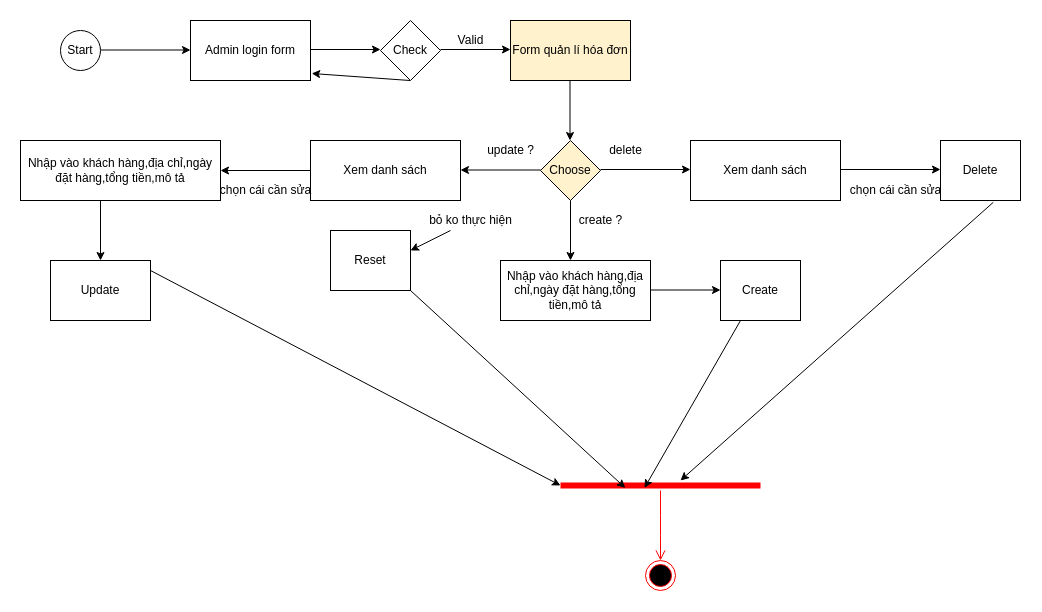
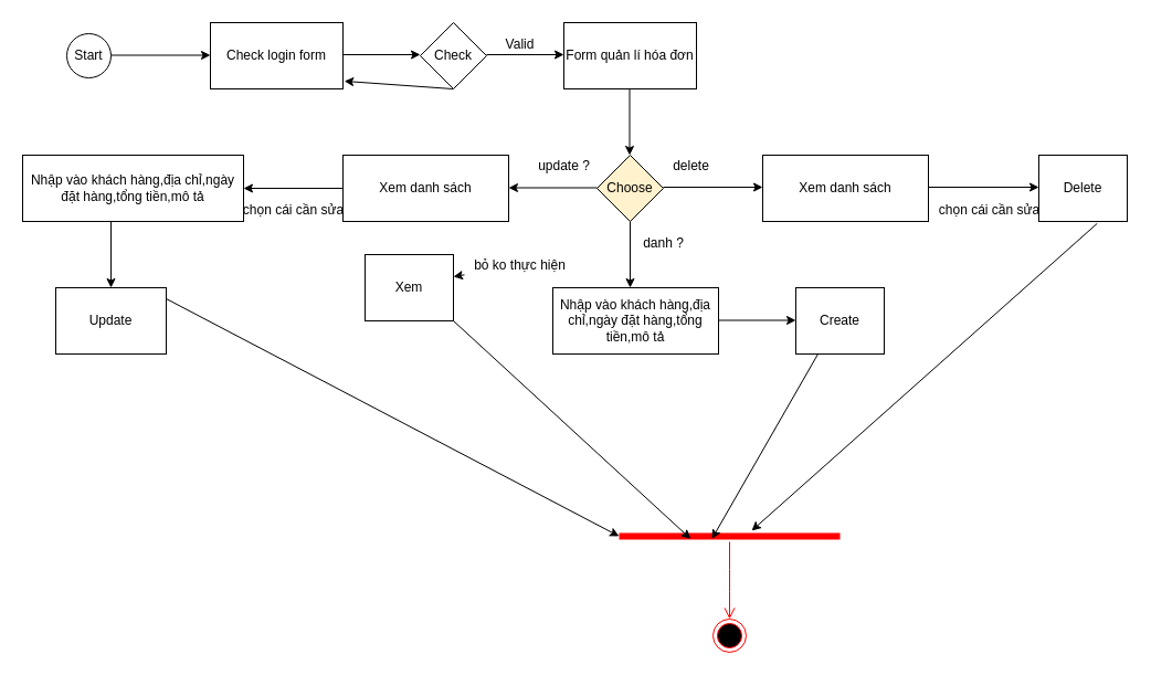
- <mxCell id="4" value="Admin login form" style="rounded=0;whiteSpace=wrap;html=1;" parent="1" vertex="1"><mxGeometry x="190" y="20" width="120" height="60" as="geometry" /></mxCell>
+ <mxCell id="4" value="Check login form" style="rounded=0;whiteSpace=wrap;html=1;" parent="1" vertex="1"><mxGeometry x="190" y="20" width="120" height="60" as="geometry" /></mxCell>
- <mxCell id="8" value="Form quản lí hóa đơn" style="rounded=0;whiteSpace=wrap;html=1;fillColor=#fff2cc;" parent="1" vertex="1"><mxGeometry x="510" y="20" width="120" height="60" as="geometry" /></mxCell>
+ <mxCell id="8" value="Form quản lí hóa đơn" style="rounded=0;whiteSpace=wrap;html=1;" parent="1" vertex="1"><mxGeometry x="510" y="20" width="120" height="60" as="geometry" /></mxCell>
- <mxCell id="37" value="bỏ ko thực hiện" style="text;html=1;align=center;verticalAlign=middle;resizable=0;points=[];;autosize=1;" parent="1" vertex="1"><mxGeometry x="420" y="210" width="100" height="20" as="geometry" /></mxCell>
+ <mxCell id="37" value="bỏ ko thực hiện" style="text;html=1;align=center;verticalAlign=middle;resizable=0;points=[];;autosize=1;" parent="1" vertex="1"><mxGeometry x="420" y="230" width="100" height="20" as="geometry" /></mxCell>
- <mxCell id="18" value="create ?" style="text;html=1;align=center;verticalAlign=middle;resizable=0;points=[];;autosize=1;" parent="1" vertex="1"><mxGeometry x="570" y="210" width="60" height="20" as="geometry" /></mxCell>
+ <mxCell id="18" value="danh ?" style="text;html=1;align=center;verticalAlign=middle;resizable=0;points=[];;autosize=1;" parent="1" vertex="1"><mxGeometry x="570" y="210" width="60" height="20" as="geometry" /></mxCell>
- <mxCell id="36" value="Reset" style="rounded=0;whiteSpace=wrap;html=1;" parent="1" vertex="1"><mxGeometry x="330" y="230" width="80" height="60" as="geometry" /></mxCell>
+ <mxCell id="36" value="Xem" style="rounded=0;whiteSpace=wrap;html=1;" parent="1" vertex="1"><mxGeometry x="330" y="230" width="80" height="60" as="geometry" /></mxCell>
